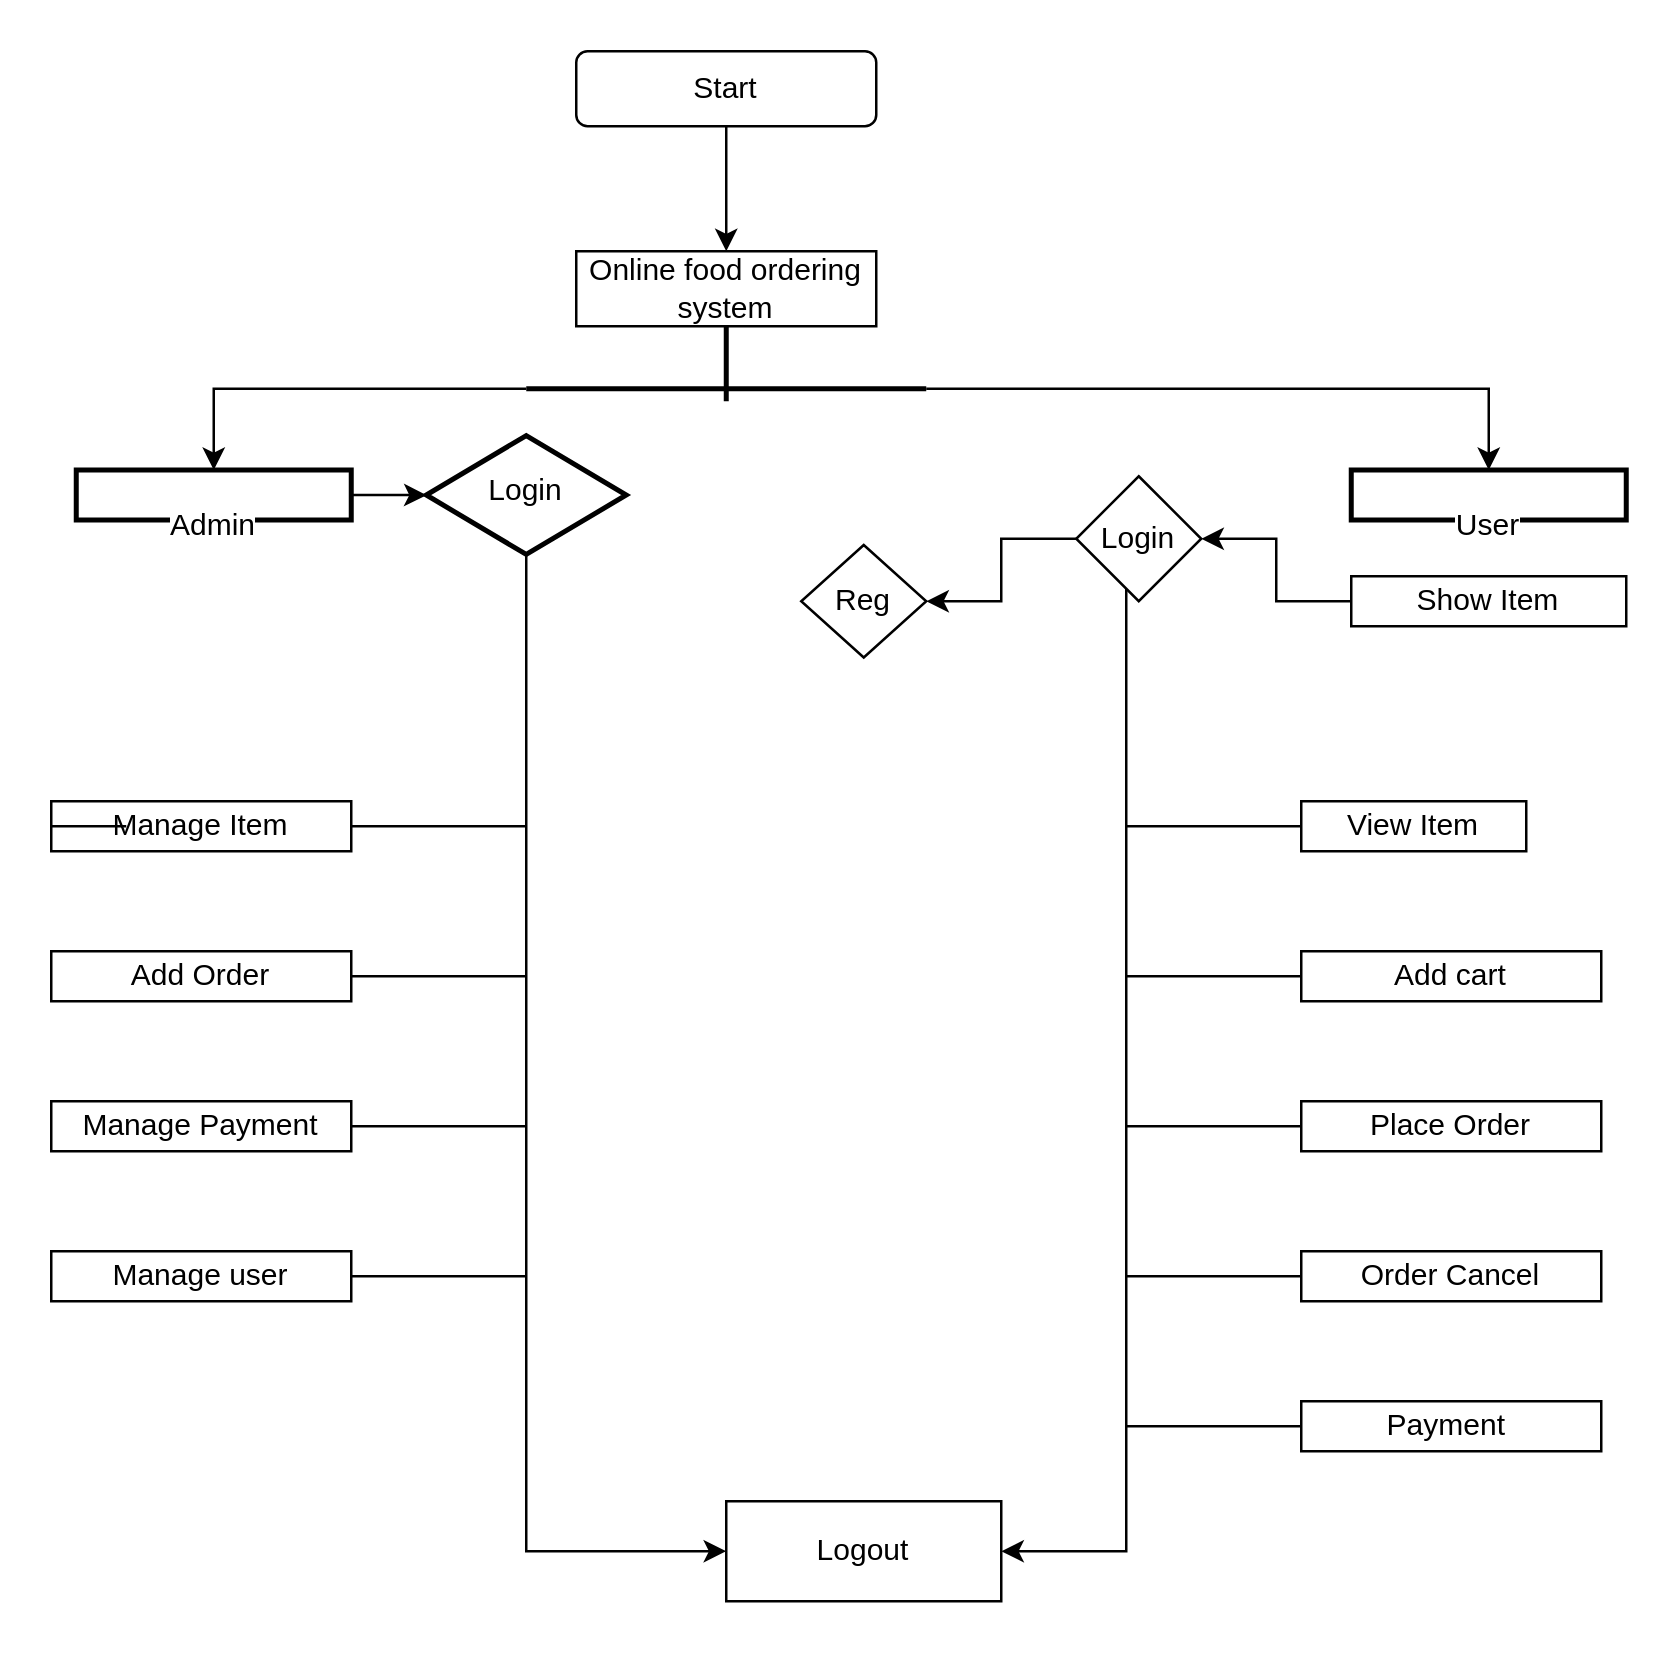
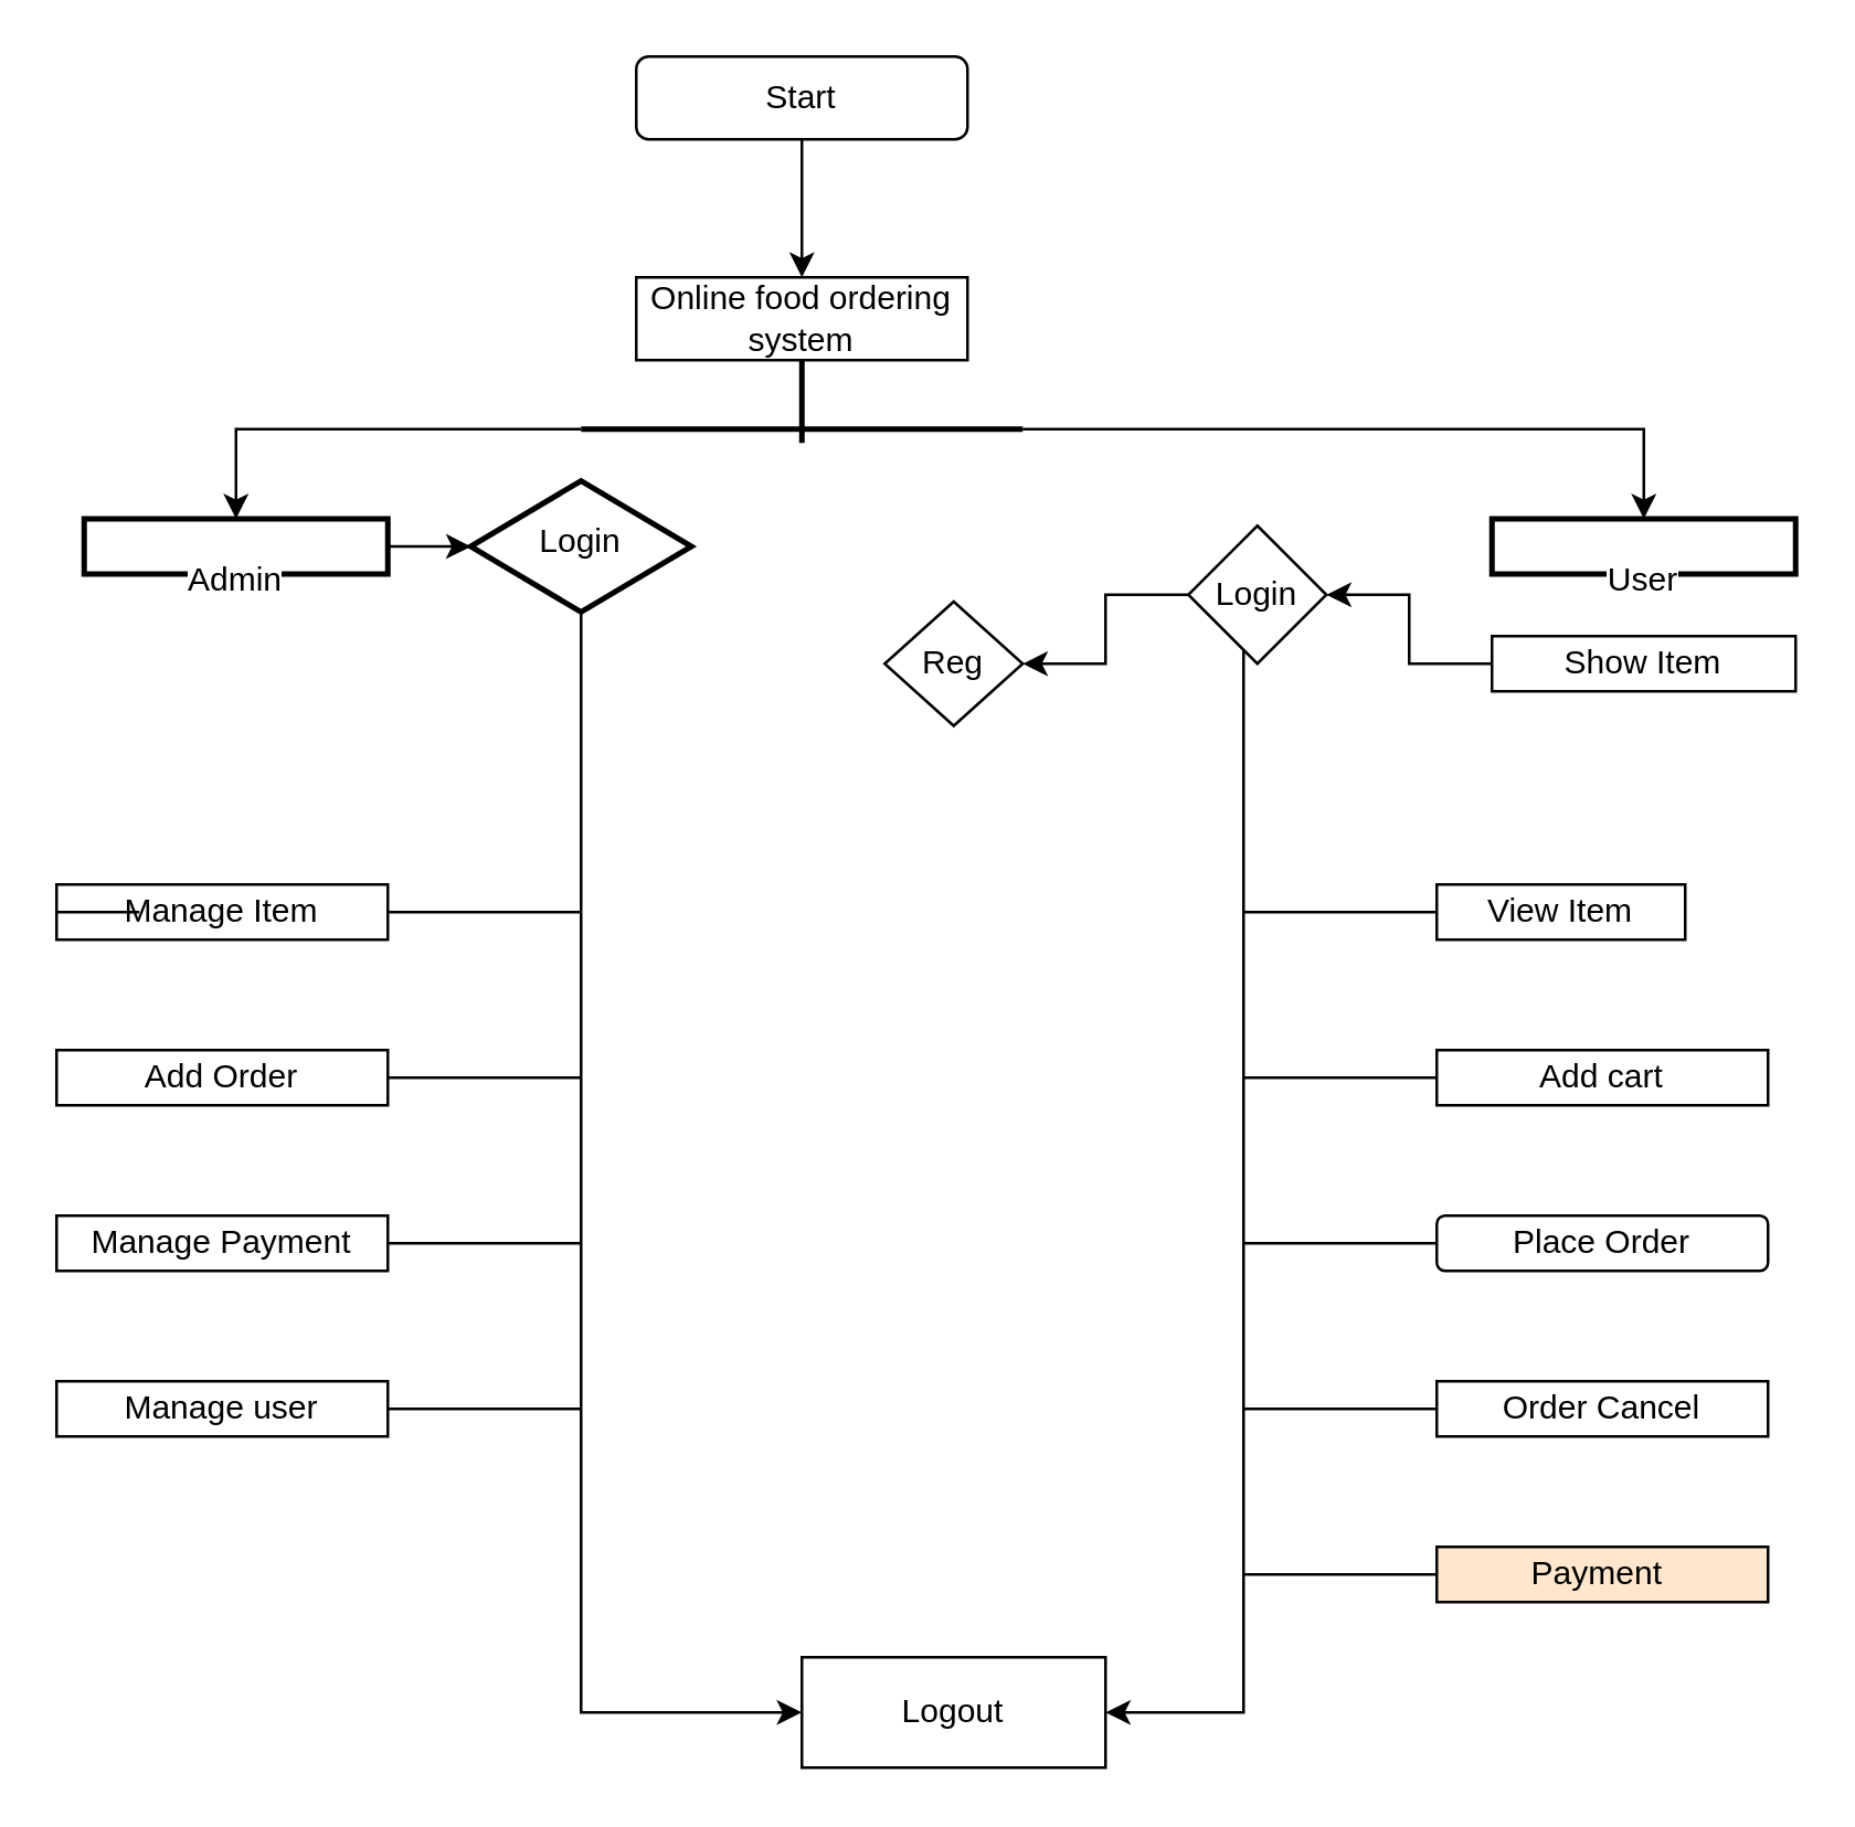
- <mxCell id="30" value="Place Order" style="rounded=0;whiteSpace=wrap;html=1;" vertex="1" parent="1"><mxGeometry x="520" y="440" width="120" height="20" as="geometry" /></mxCell>
+ <mxCell id="30" value="Place Order" style="whiteSpace=wrap;html=1;rounded=1;" vertex="1" parent="1"><mxGeometry x="520" y="440" width="120" height="20" as="geometry" /></mxCell>
- <mxCell id="38" value="Payment&amp;nbsp;" style="rounded=0;whiteSpace=wrap;html=1;" vertex="1" parent="1"><mxGeometry x="520" y="560" width="120" height="20" as="geometry" /></mxCell>
+ <mxCell id="38" value="Payment&amp;nbsp;" style="rounded=0;whiteSpace=wrap;html=1;fillColor=#ffe6cc;" vertex="1" parent="1"><mxGeometry x="520" y="560" width="120" height="20" as="geometry" /></mxCell>
